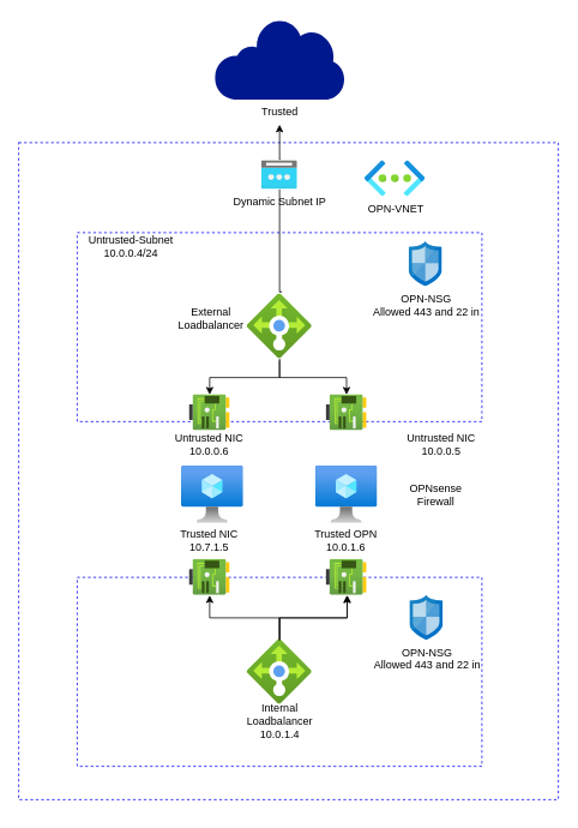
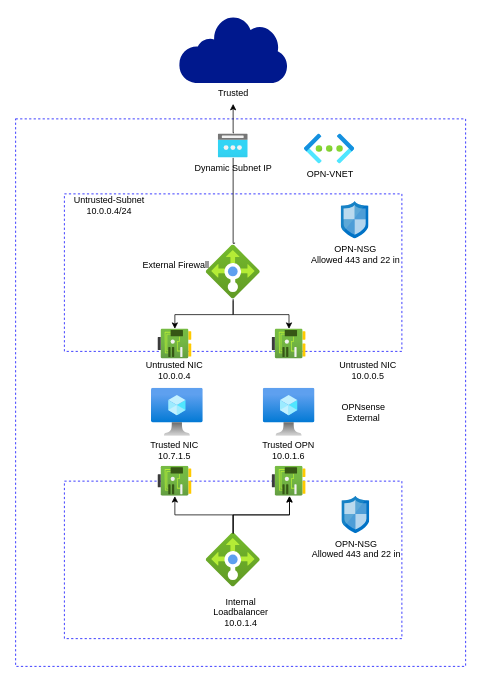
- <mxCell id="31" value="External Loadbalancer" style="text;html=1;strokeColor=none;fillColor=none;align=center;verticalAlign=middle;whiteSpace=wrap;rounded=0;dashed=1;" parent="1" vertex="1"><mxGeometry x="174.34" y="338" width="120" height="30" as="geometry" /></mxCell>
+ <mxCell id="31" value="External Firewall" style="text;html=1;strokeColor=none;fillColor=none;align=center;verticalAlign=middle;whiteSpace=wrap;rounded=0;dashed=1;" parent="1" vertex="1"><mxGeometry x="174.34" y="338" width="120" height="30" as="geometry" /></mxCell>
- <mxCell id="25" value="Untrusted NIC&lt;br&gt;10.0.0.6" style="text;html=1;strokeColor=none;fillColor=none;align=center;verticalAlign=middle;whiteSpace=wrap;rounded=0;dashed=1;" parent="1" vertex="1"><mxGeometry x="182.34" y="478" width="100" height="30" as="geometry" /></mxCell>
+ <mxCell id="25" value="Untrusted NIC&lt;br&gt;10.0.0.4" style="text;html=1;strokeColor=none;fillColor=none;align=center;verticalAlign=middle;whiteSpace=wrap;rounded=0;dashed=1;" parent="1" vertex="1"><mxGeometry x="182.34" y="478" width="100" height="30" as="geometry" /></mxCell>
- <mxCell id="13" value="OPNsense Firewall" style="text;html=1;strokeColor=none;fillColor=none;align=center;verticalAlign=middle;whiteSpace=wrap;rounded=0;dashed=1;" parent="1" vertex="1"><mxGeometry x="433.5" y="534" width="100" height="30" as="geometry" /></mxCell>
+ <mxCell id="13" value="OPNsense External" style="text;html=1;strokeColor=none;fillColor=none;align=center;verticalAlign=middle;whiteSpace=wrap;rounded=0;dashed=1;" parent="1" vertex="1"><mxGeometry x="433.5" y="534" width="100" height="30" as="geometry" /></mxCell>
- <mxCell id="29" value="Internal Loadbalancer&lt;br&gt;10.0.1.4" style="text;html=1;strokeColor=none;fillColor=none;align=center;verticalAlign=middle;whiteSpace=wrap;rounded=0;dashed=1;" parent="1" vertex="1"><mxGeometry x="257.5" y="786" width="105" height="30" as="geometry" /></mxCell>
+ <mxCell id="29" value="Internal Loadbalancer&lt;br&gt;10.0.1.4" style="text;html=1;strokeColor=none;fillColor=none;align=center;verticalAlign=middle;whiteSpace=wrap;rounded=0;dashed=1;" parent="1" vertex="1"><mxGeometry x="267.5" y="801" width="105" height="30" as="geometry" /></mxCell>
